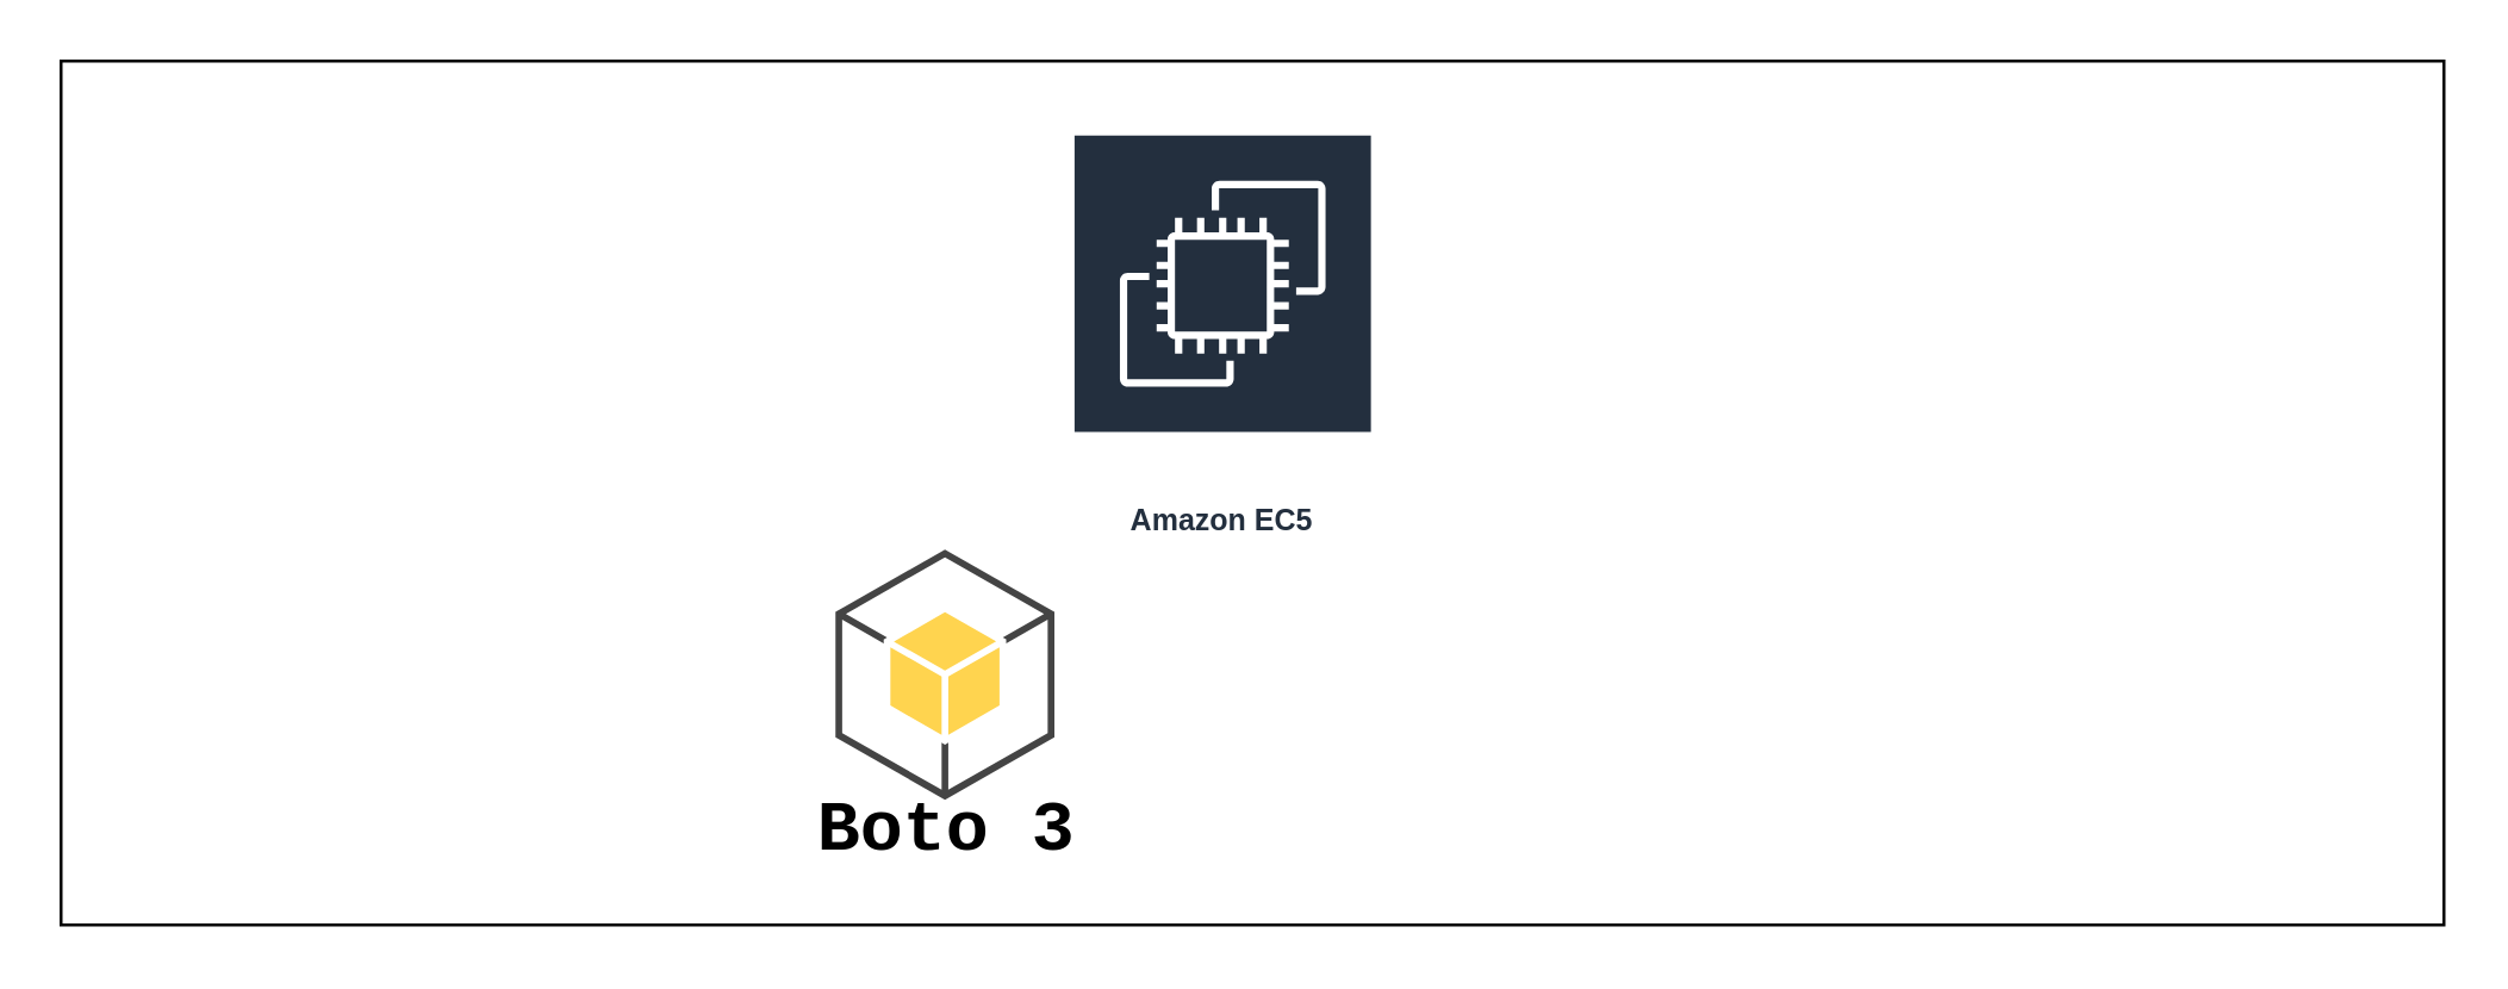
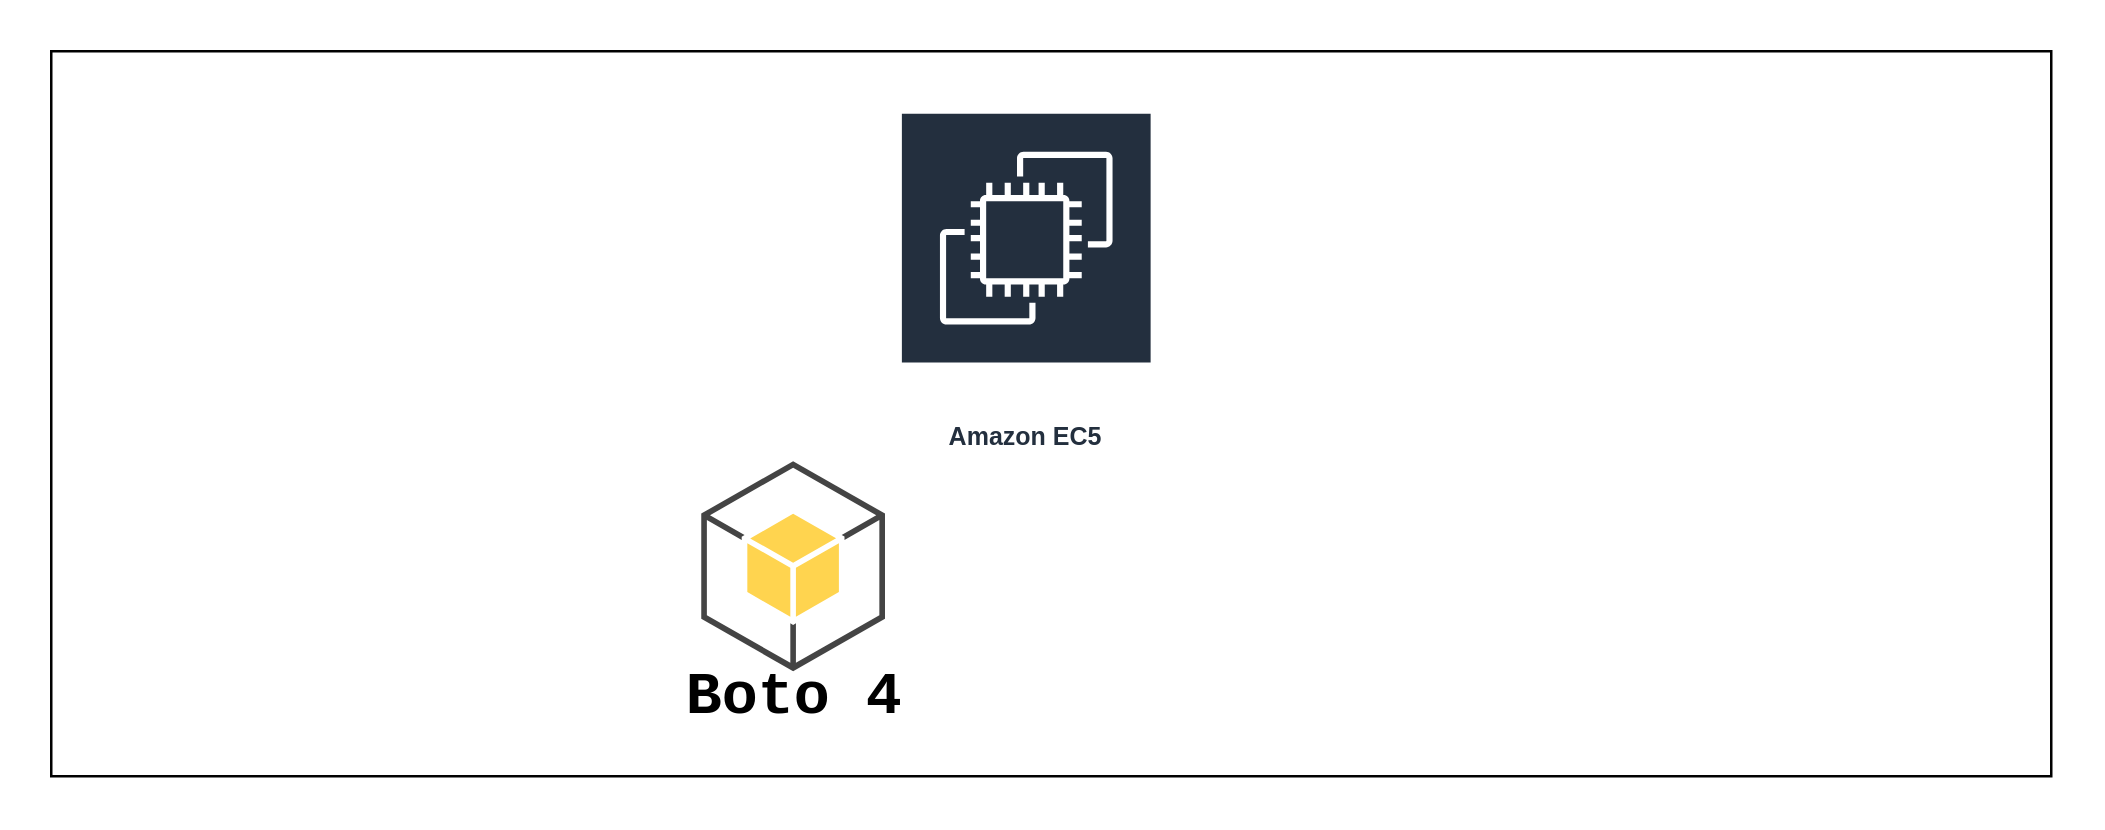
- <mxCell id="6" value="&lt;font face=&quot;Courier New&quot;&gt;Boto 3&lt;/font&gt;" style="text;strokeColor=none;fillColor=none;html=1;fontSize=24;fontStyle=1;verticalAlign=middle;align=center;" parent="1" vertex="1"><mxGeometry x="266.75" y="257.5" width="100" height="40" as="geometry" /></mxCell>
+ <mxCell id="6" value="&lt;font face=&quot;Courier New&quot;&gt;Boto 4&lt;/font&gt;" style="text;strokeColor=none;fillColor=none;html=1;fontSize=24;fontStyle=1;verticalAlign=middle;align=center;" parent="1" vertex="1"><mxGeometry x="266.75" y="257.5" width="100" height="40" as="geometry" /></mxCell>
